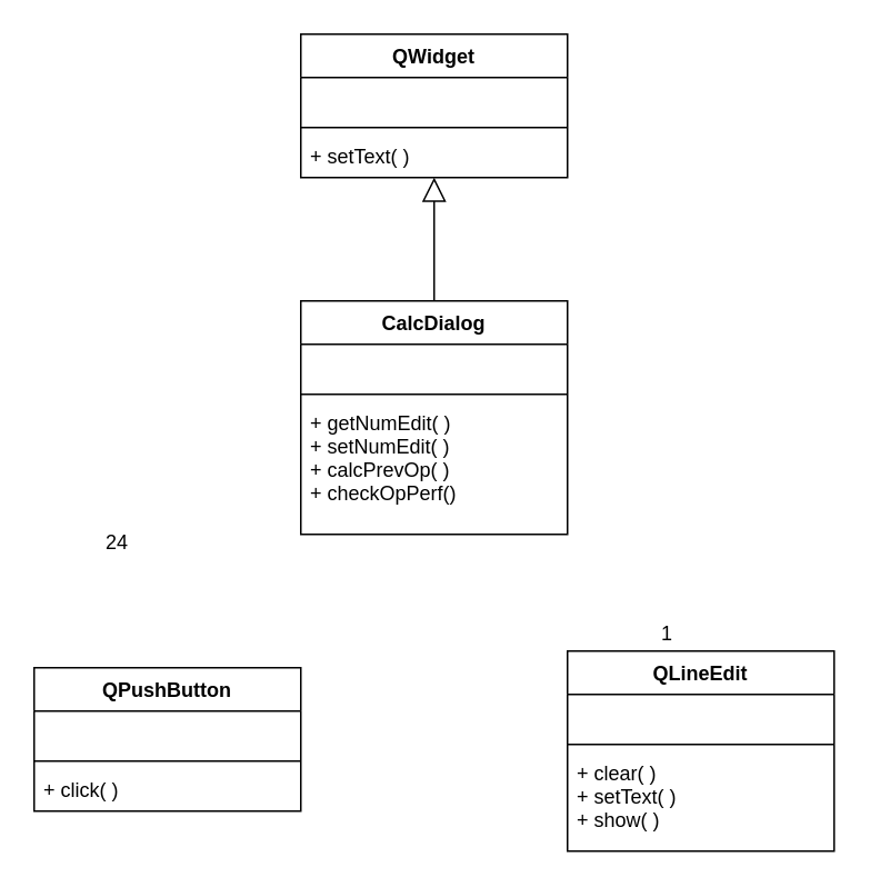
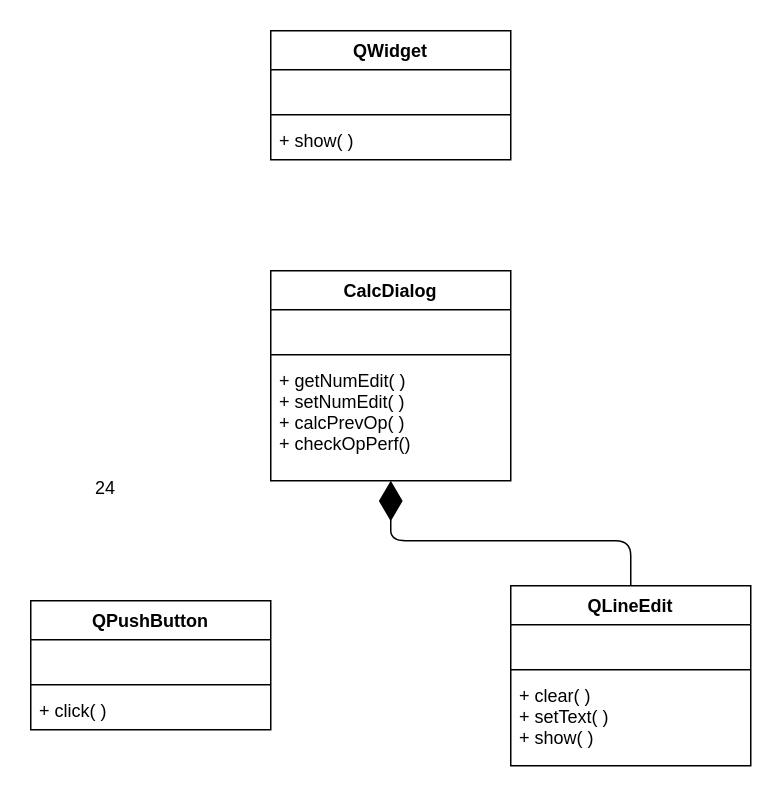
- <mxCell id="5" value="+ setText( )" style="text;strokeColor=none;fillColor=none;align=left;verticalAlign=top;spacingLeft=4;spacingRight=4;overflow=hidden;rotatable=0;points=[[0,0.5],[1,0.5]];portConstraint=eastwest;" vertex="1" parent="2"><mxGeometry y="60" width="160" height="26" as="geometry" /></mxCell>
+ <mxCell id="5" value="+ show( )" style="text;strokeColor=none;fillColor=none;align=left;verticalAlign=top;spacingLeft=4;spacingRight=4;overflow=hidden;rotatable=0;points=[[0,0.5],[1,0.5]];portConstraint=eastwest;" vertex="1" parent="2"><mxGeometry y="60" width="160" height="26" as="geometry" /></mxCell>
- <mxCell id="18" value="" style="endArrow=block;endFill=0;endSize=12;html=1;edgeStyle=orthogonalEdgeStyle;" edge="1" parent="1" source="6" target="2"><mxGeometry width="160" relative="1" as="geometry"><mxPoint x="50" y="480" as="sourcePoint" /><mxPoint x="210" y="480" as="targetPoint" /></mxGeometry></mxCell>
+ <mxCell id="19" value="" style="endArrow=diamondThin;endFill=1;endSize=24;html=1;edgeStyle=orthogonalEdgeStyle;" edge="1" parent="1" source="10" target="6"><mxGeometry width="160" relative="1" as="geometry"><mxPoint x="50" y="480" as="sourcePoint" /><mxPoint x="210" y="480" as="targetPoint" /><Array as="points"><mxPoint x="420" y="360" /><mxPoint x="260" y="360" /></Array></mxGeometry></mxCell>
- <mxCell id="21" value="1" style="text;html=1;strokeColor=none;fillColor=none;align=center;verticalAlign=middle;whiteSpace=wrap;rounded=0;" vertex="1" parent="1"><mxGeometry x="380" y="370" width="40" height="20" as="geometry" /></mxCell>
